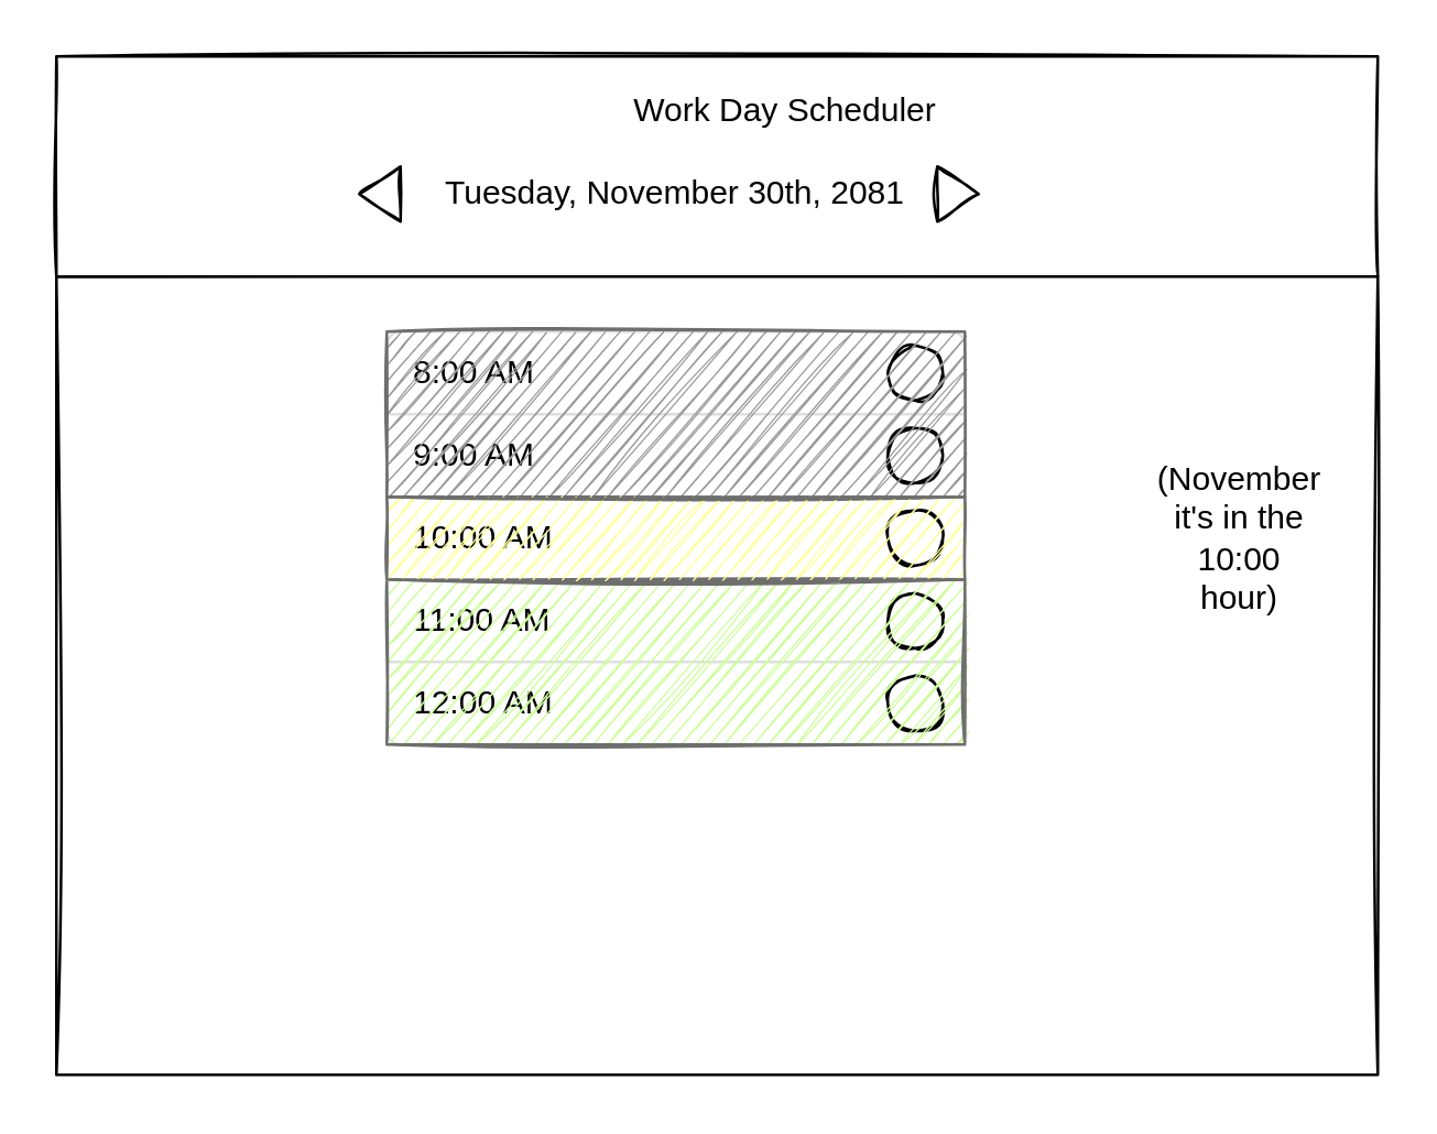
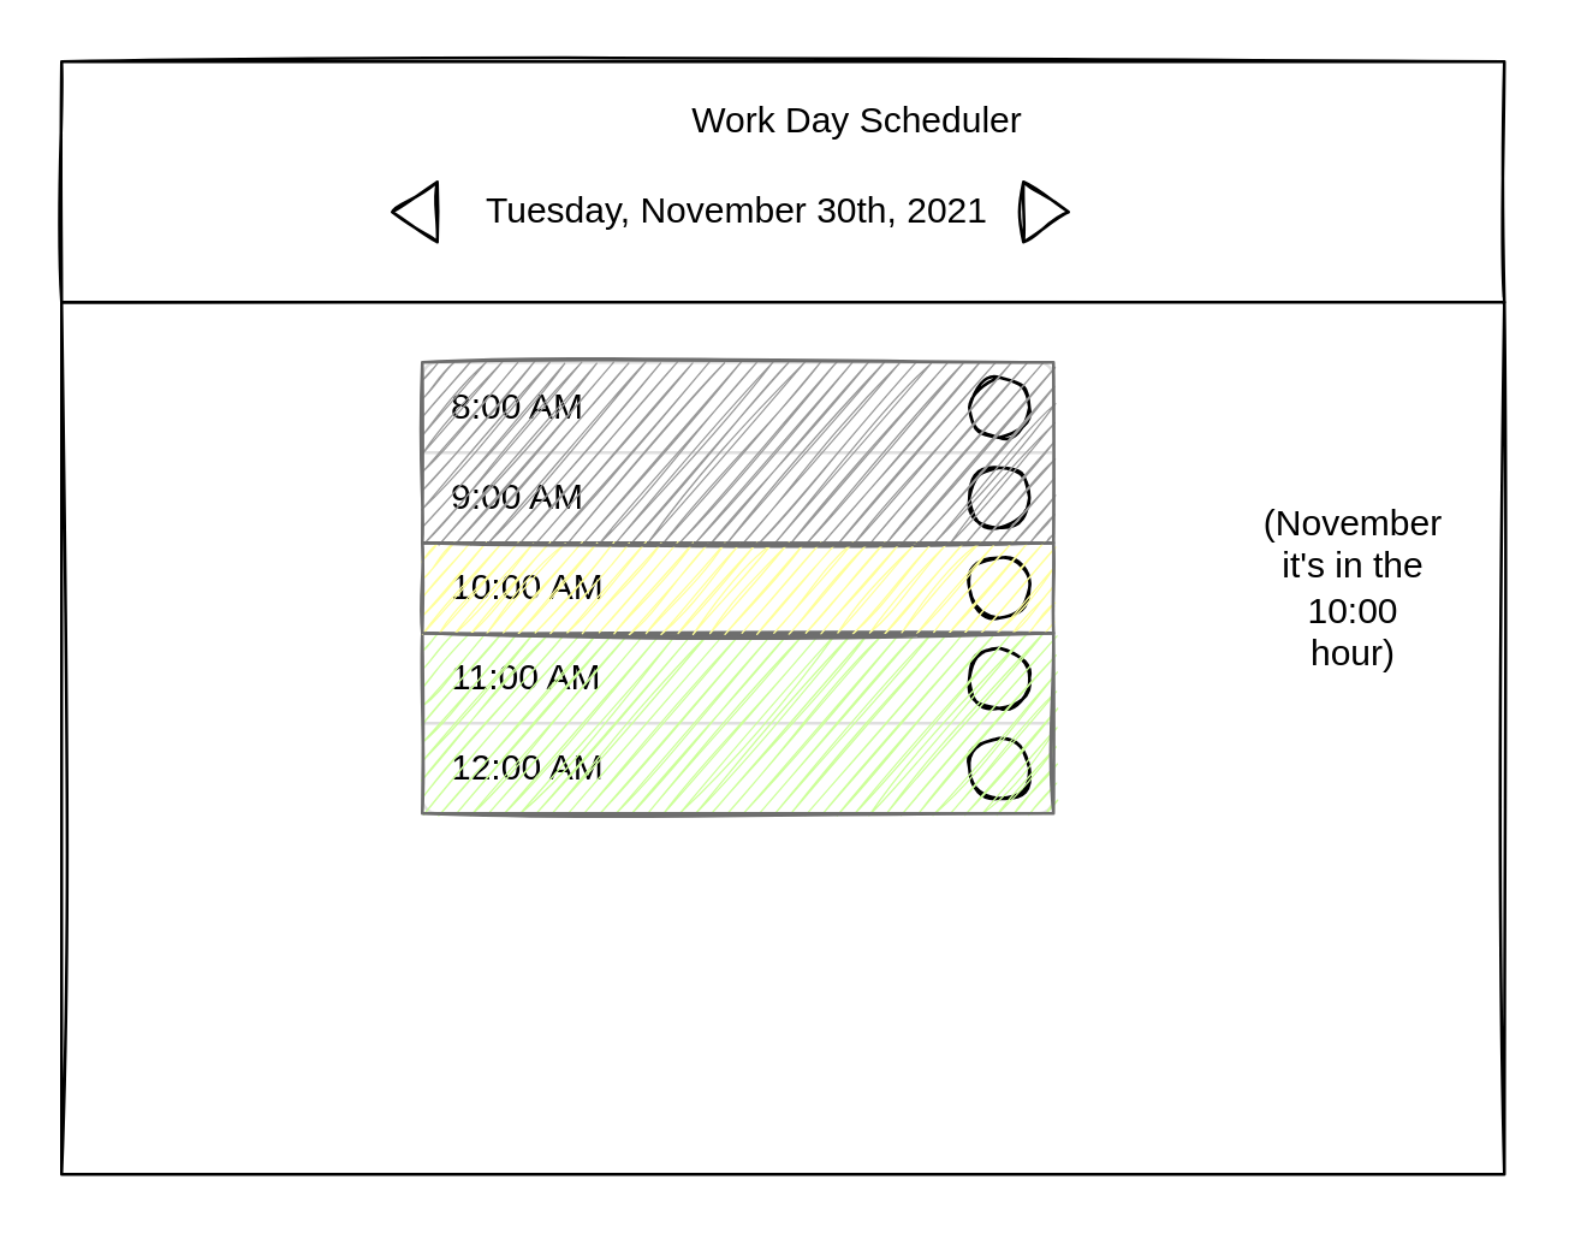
- <mxCell id="5" value="Tuesday, November 30th, 2081" style="text;html=1;strokeColor=none;fillColor=none;align=center;verticalAlign=middle;whiteSpace=wrap;rounded=0;sketch=1;" parent="1" vertex="1"><mxGeometry x="110" y="60" width="270" height="20" as="geometry" /></mxCell>
+ <mxCell id="5" value="Tuesday, November 30th, 2021" style="text;html=1;strokeColor=none;fillColor=none;align=center;verticalAlign=middle;whiteSpace=wrap;rounded=0;sketch=1;" parent="1" vertex="1"><mxGeometry x="110" y="60" width="270" height="20" as="geometry" /></mxCell>
